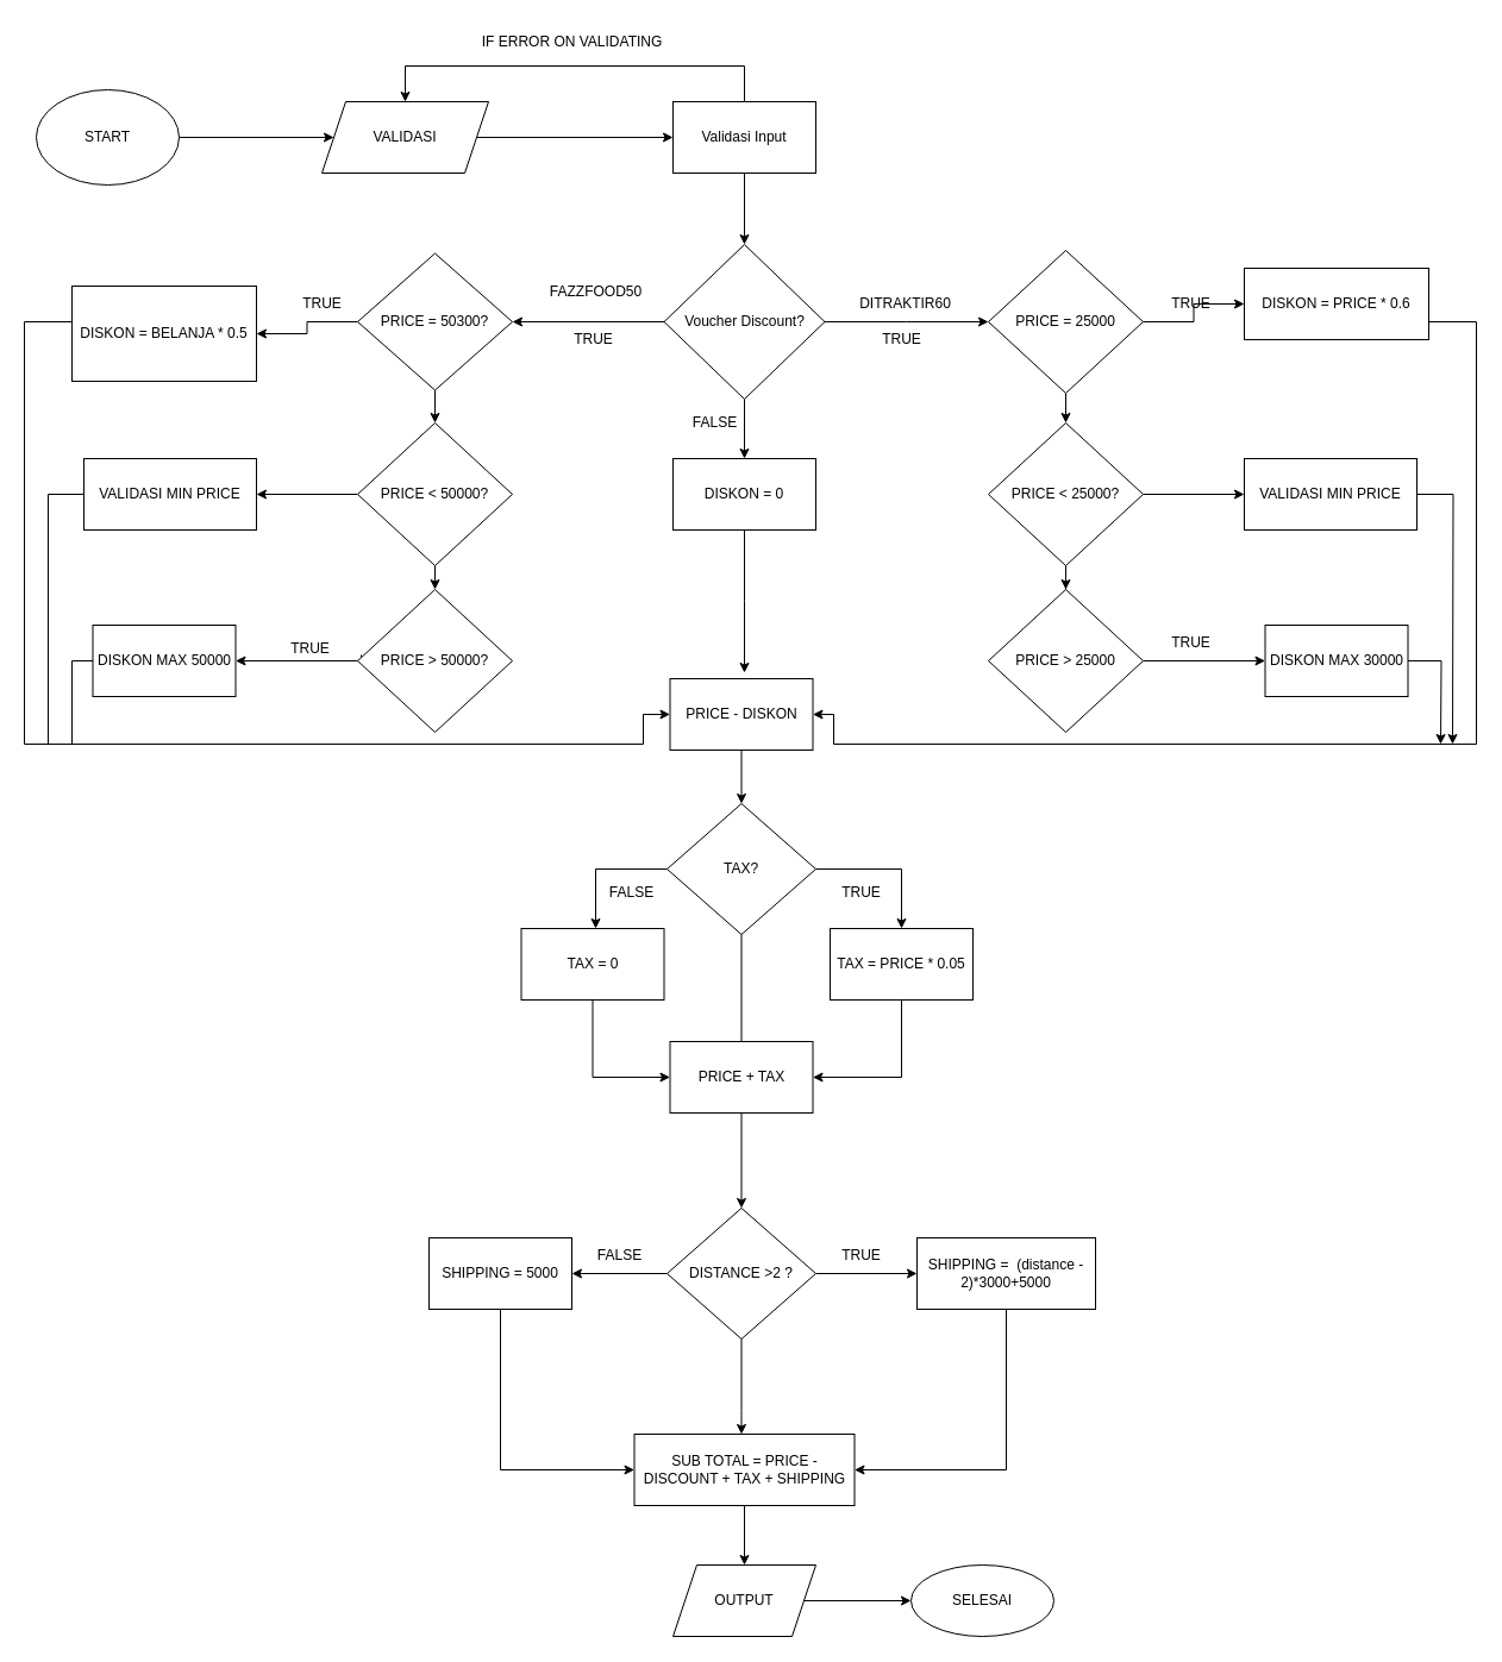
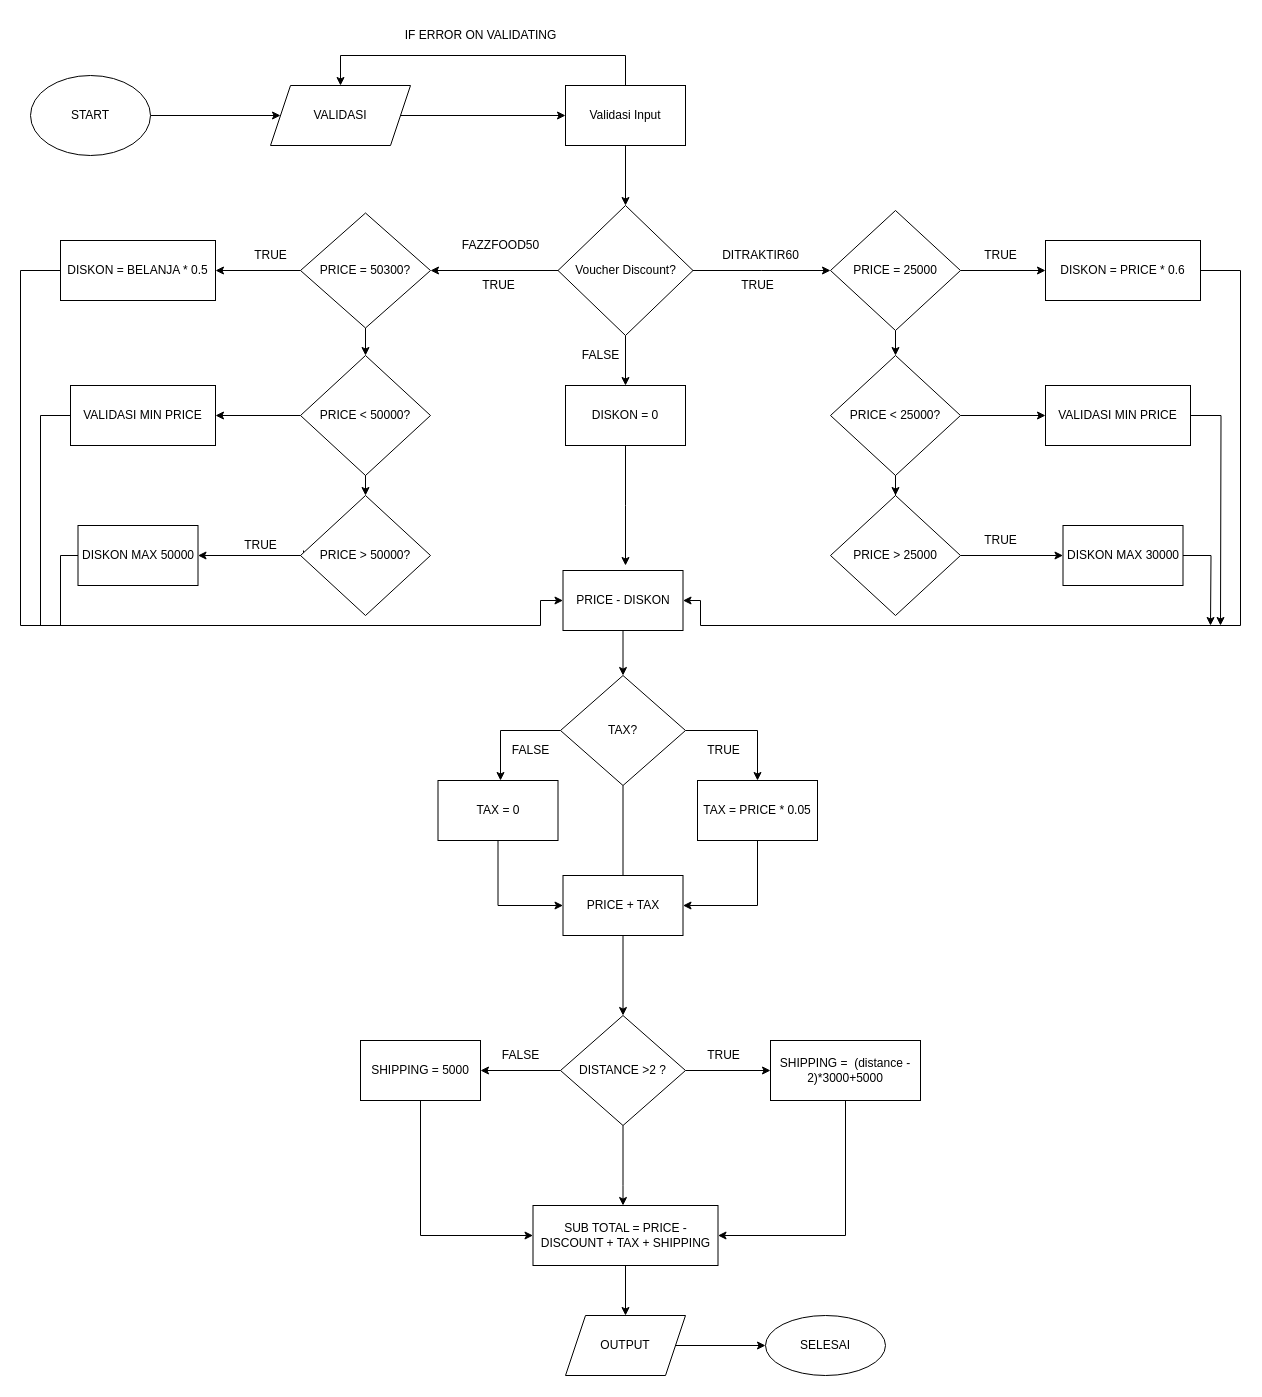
- <mxCell id="30" value="DISKON = PRICE * 0.6" style="whiteSpace=wrap;html=1;" vertex="1" parent="1"><mxGeometry x="1045" y="225" width="155" height="60" as="geometry" /></mxCell>
+ <mxCell id="30" value="DISKON = PRICE * 0.6" style="whiteSpace=wrap;html=1;" vertex="1" parent="1"><mxGeometry x="1045" y="240" width="155" height="60" as="geometry" /></mxCell>
- <mxCell id="25" value="DISKON = BELANJA * 0.5" style="whiteSpace=wrap;html=1;" vertex="1" parent="1"><mxGeometry x="60" y="240" width="155" height="80" as="geometry" /></mxCell>
+ <mxCell id="25" value="DISKON = BELANJA * 0.5" style="whiteSpace=wrap;html=1;" vertex="1" parent="1"><mxGeometry x="60" y="240" width="155" height="60" as="geometry" /></mxCell>
